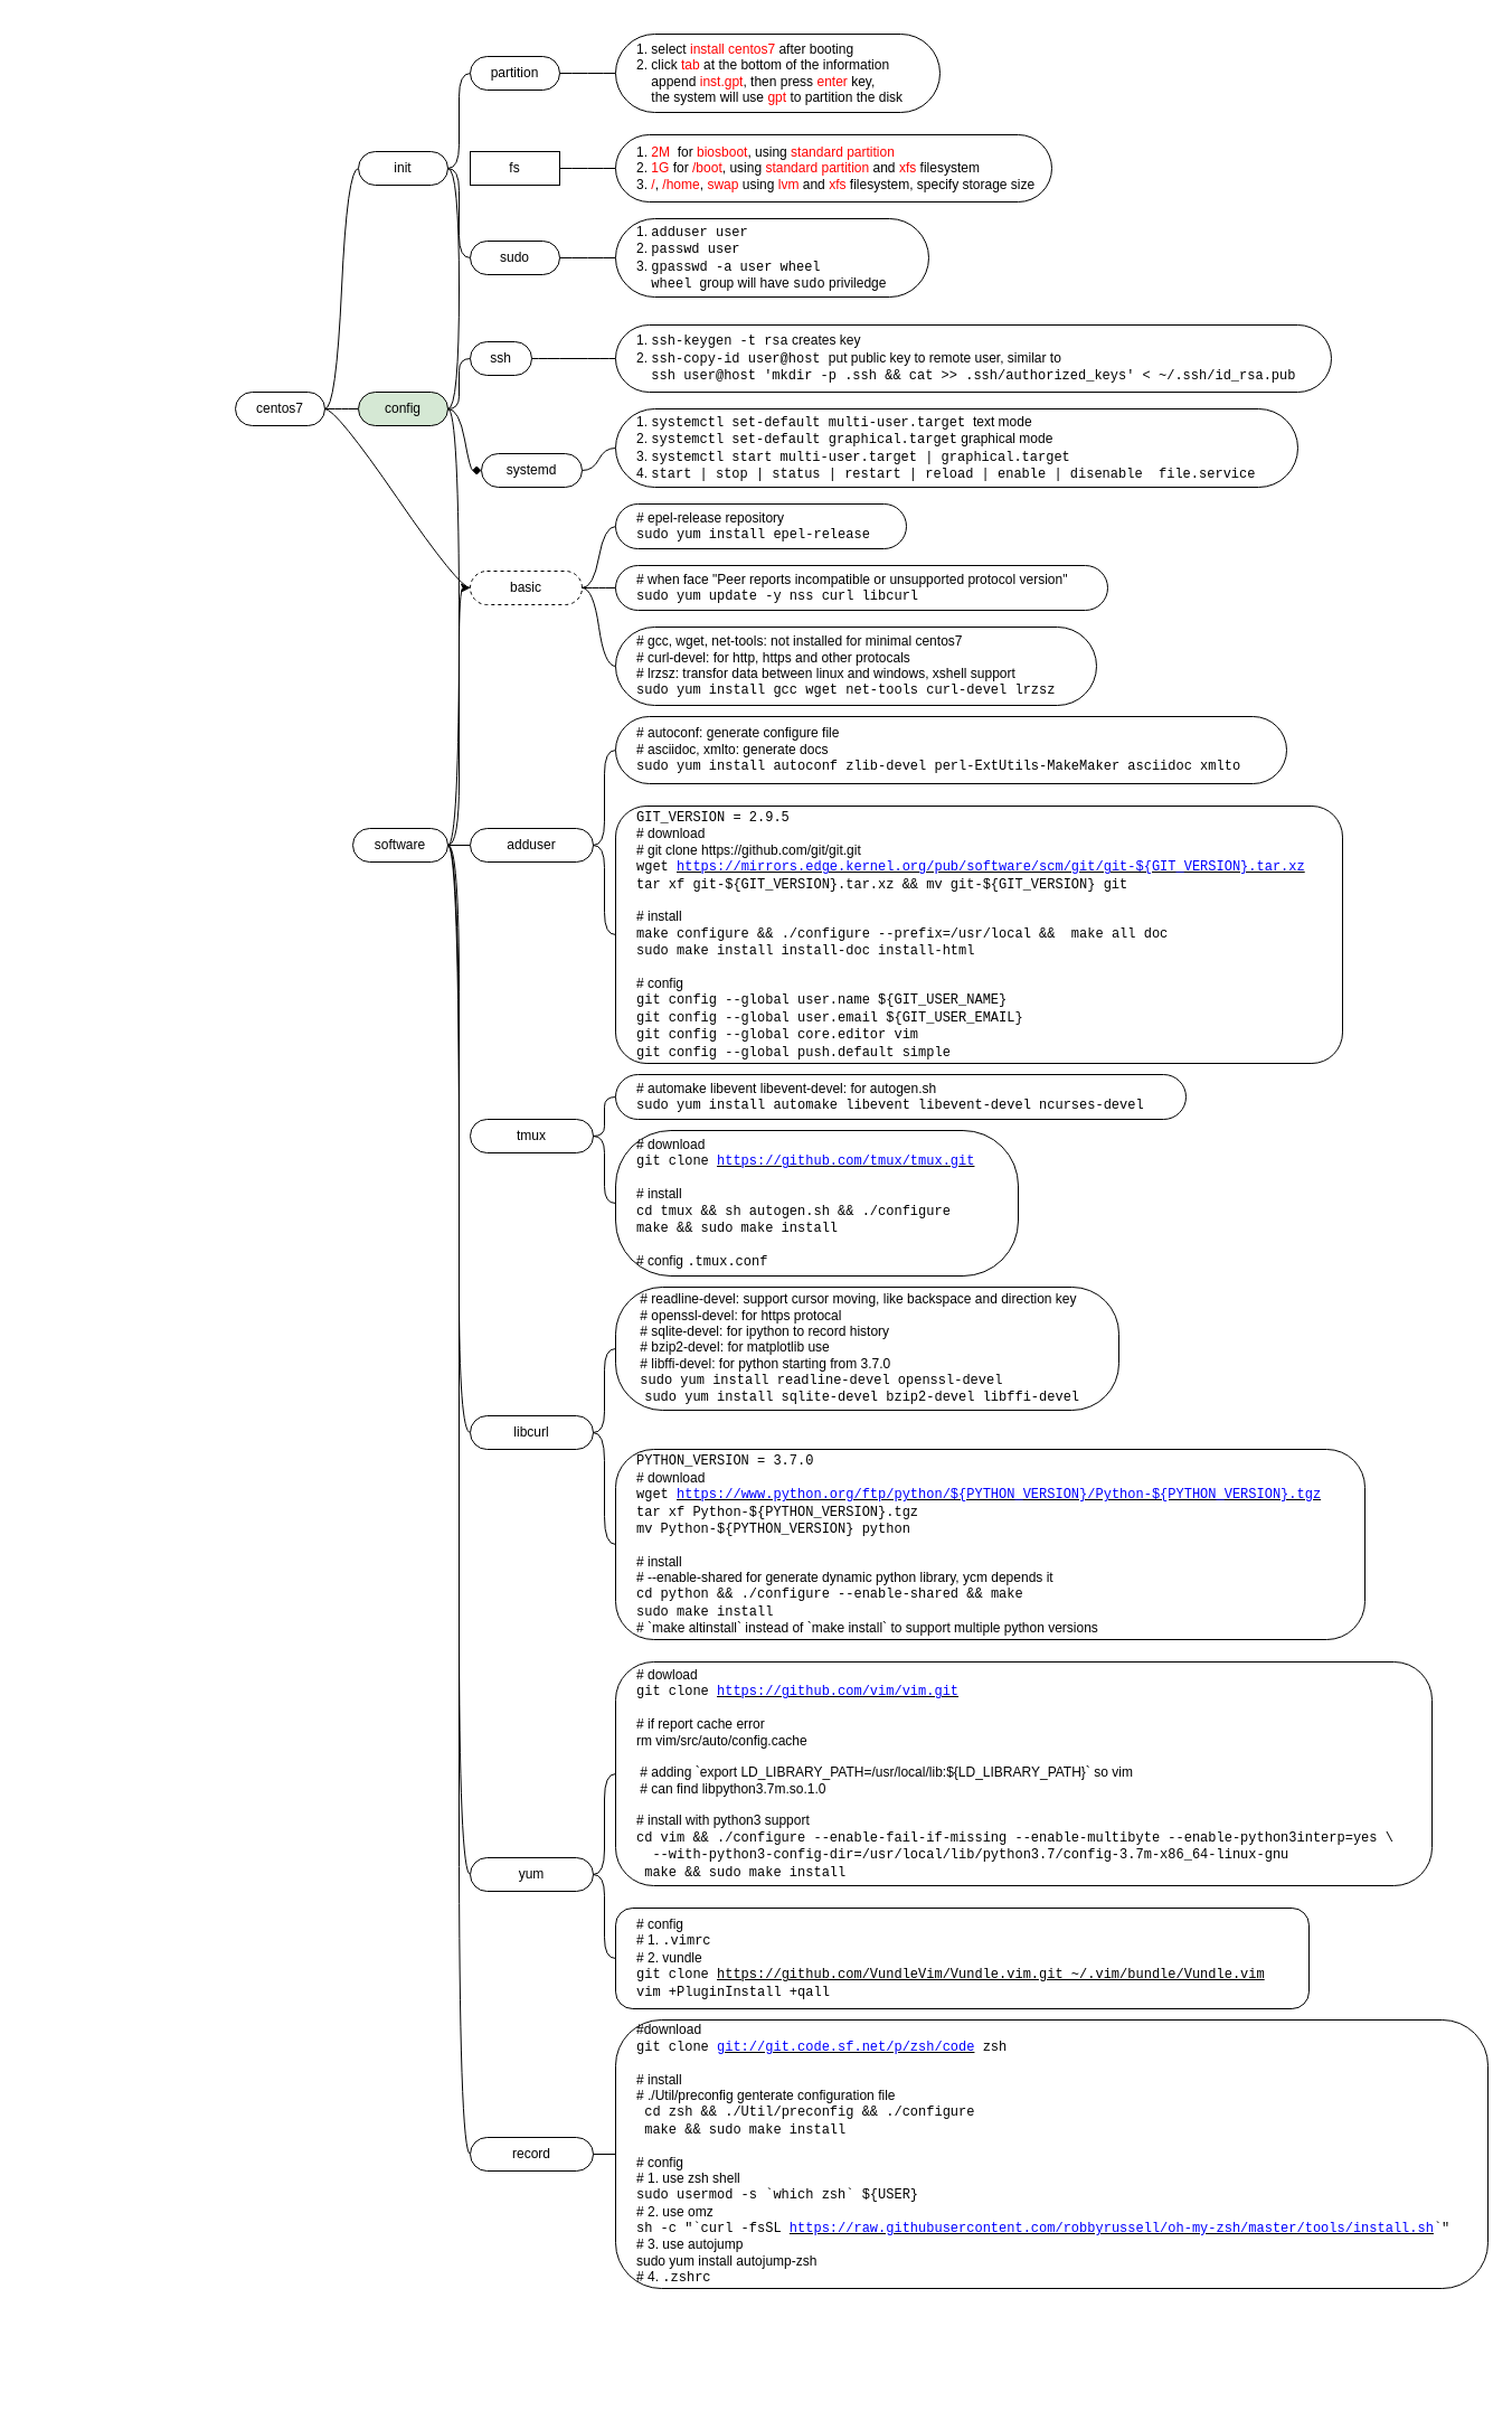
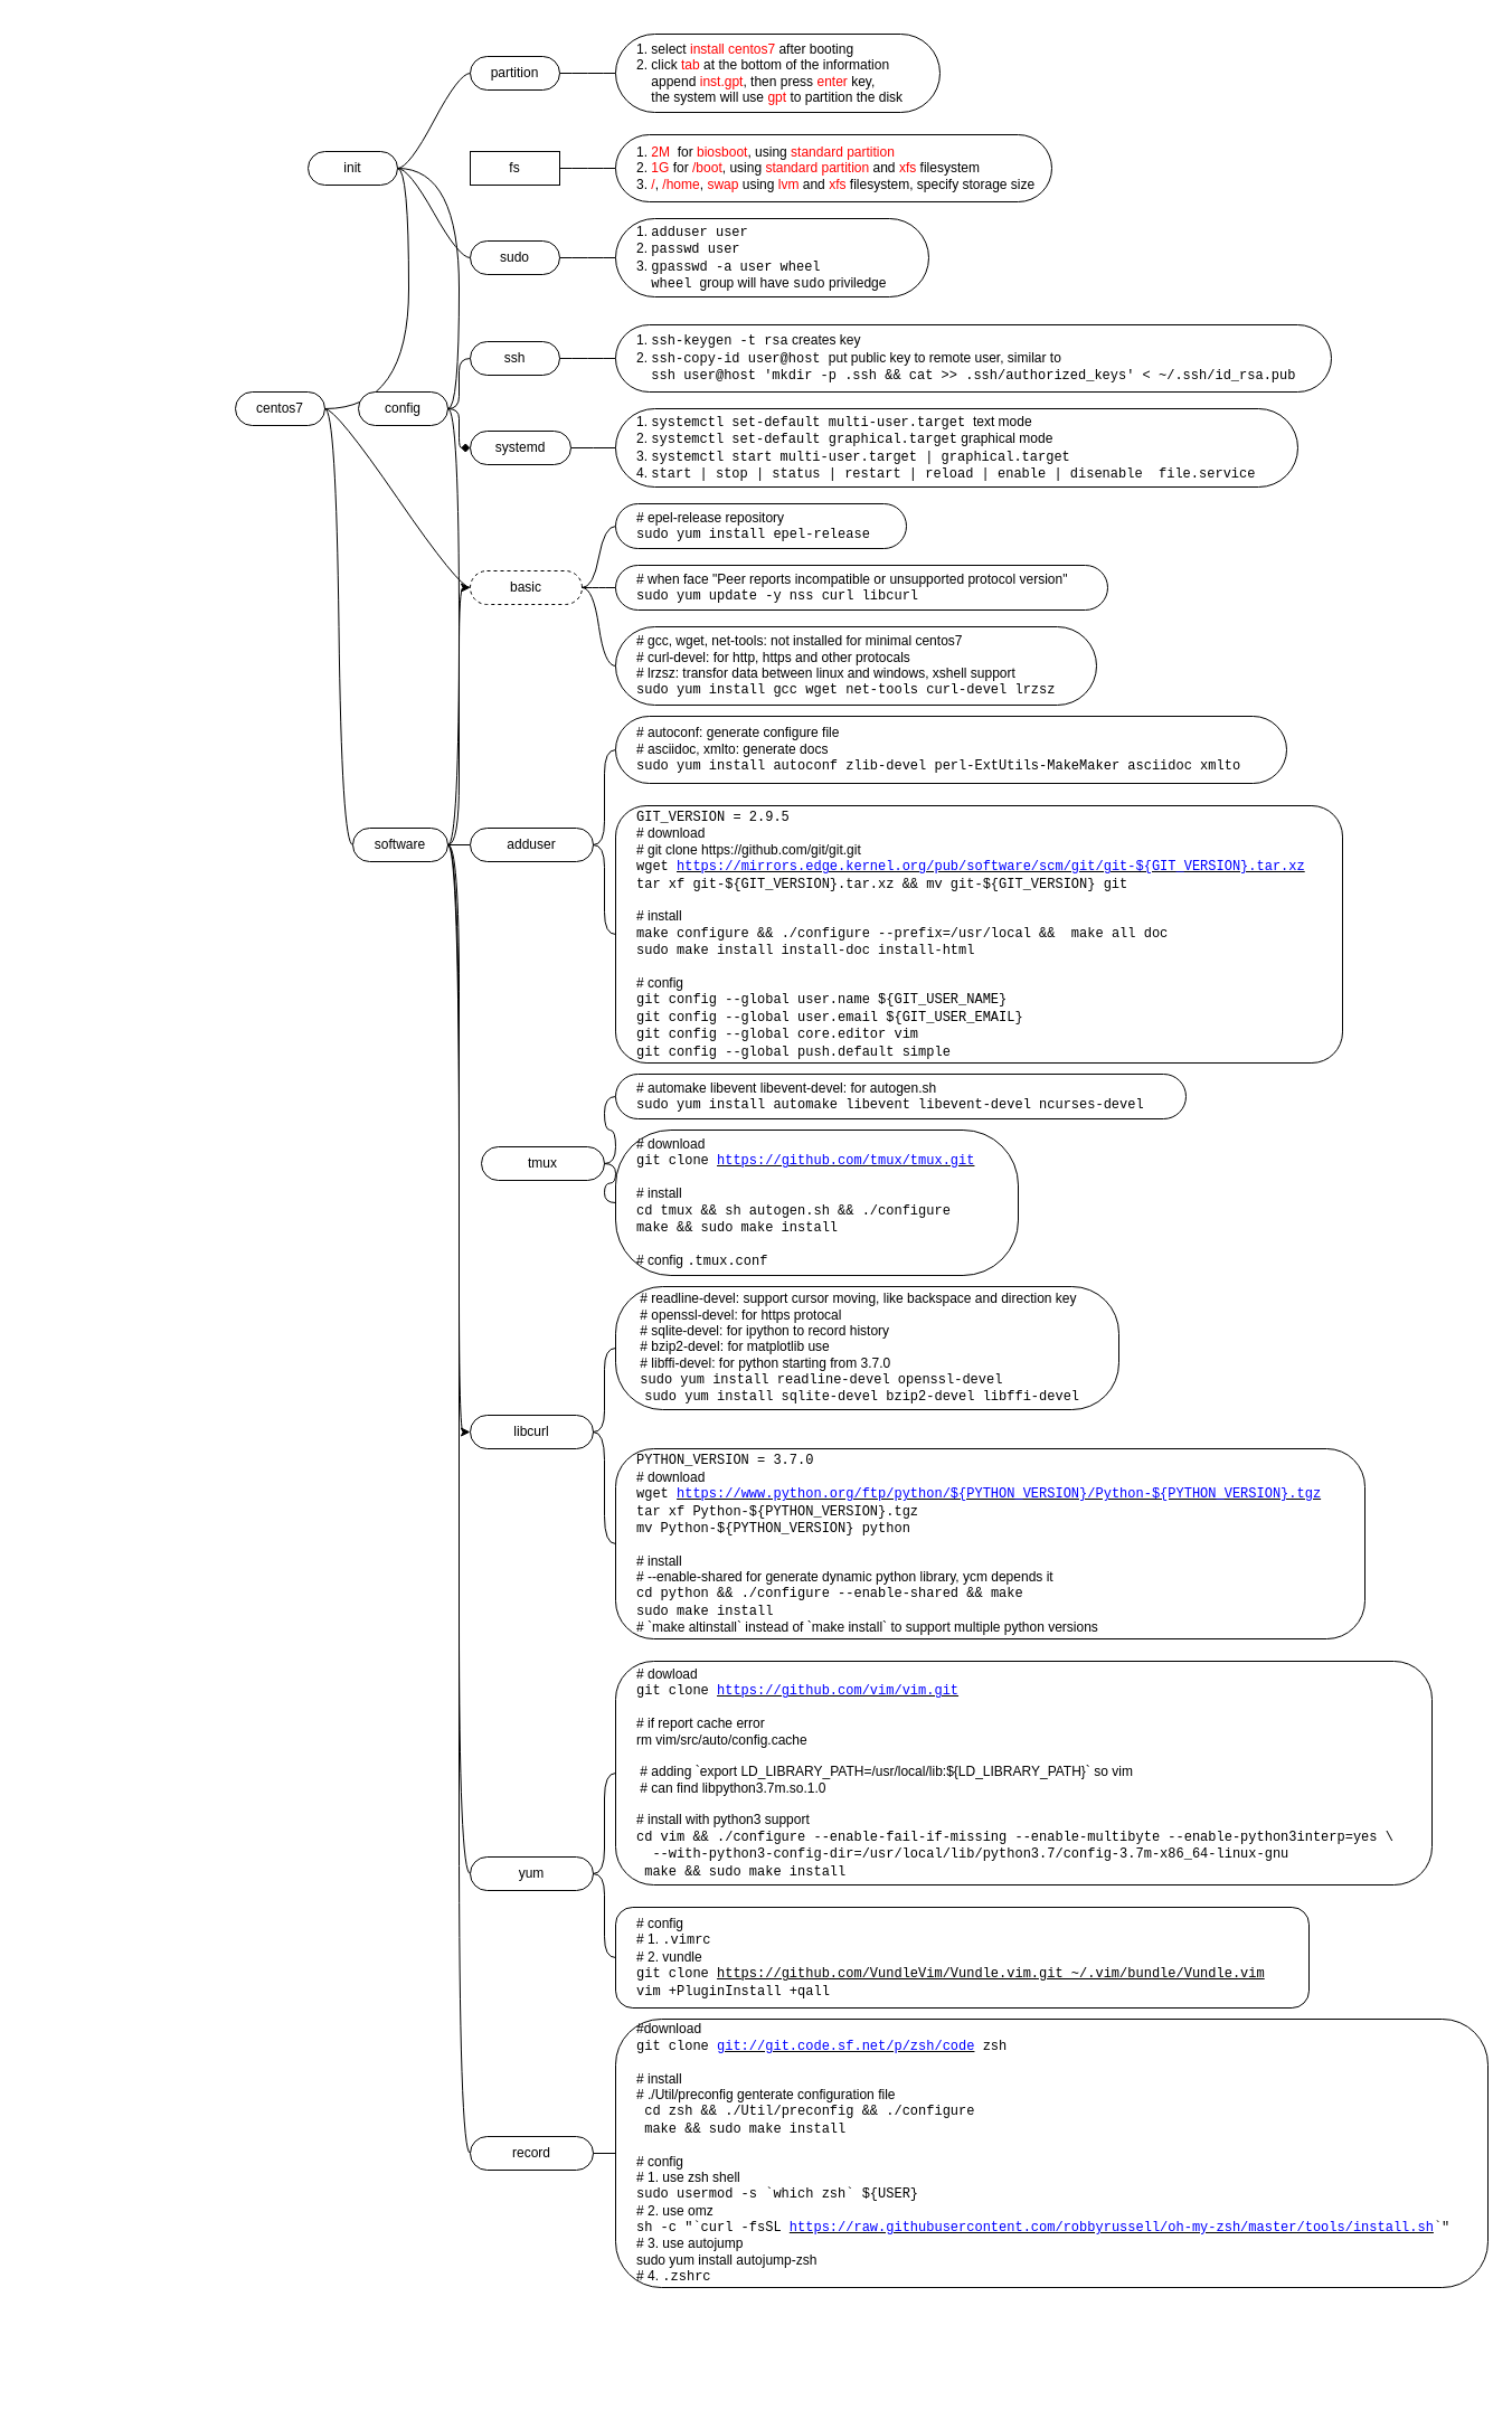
- <mxCell id="5" value="init" style="whiteSpace=wrap;html=1;rounded=1;arcSize=50;align=center;verticalAlign=middle;container=1;recursiveResize=0;strokeWidth=1;autosize=1;spacing=4;treeFolding=1;treeMoving=1;" parent="2" vertex="1"><mxGeometry x="300" y="115" width="80" height="30" as="geometry" /></mxCell>
+ <mxCell id="5" value="init" style="whiteSpace=wrap;html=1;rounded=1;arcSize=50;align=center;verticalAlign=middle;container=1;recursiveResize=0;strokeWidth=1;autosize=1;spacing=4;treeFolding=1;treeMoving=1;" parent="2" vertex="1"><mxGeometry x="255" y="115" width="80" height="30" as="geometry" /></mxCell>
- <mxCell id="23" value="ssh" style="whiteSpace=wrap;html=1;rounded=1;arcSize=50;align=center;verticalAlign=middle;container=1;recursiveResize=0;strokeWidth=1;autosize=1;spacing=4;treeFolding=1;treeMoving=1;" parent="2" vertex="1"><mxGeometry x="400" y="285" width="55" height="30" as="geometry" /></mxCell>
+ <mxCell id="23" value="ssh" style="whiteSpace=wrap;html=1;rounded=1;arcSize=50;align=center;verticalAlign=middle;container=1;recursiveResize=0;strokeWidth=1;autosize=1;spacing=4;treeFolding=1;treeMoving=1;" parent="2" vertex="1"><mxGeometry x="400" y="285" width="80" height="30" as="geometry" /></mxCell>
- <mxCell id="20" value="" style="edgeStyle=entityRelationEdgeStyle;startArrow=none;endArrow=none;segment=10;curved=1;" parent="2" source="3" target="21" edge="1"><mxGeometry relative="1" as="geometry"><mxPoint x="290" y="240" as="sourcePoint" /></mxGeometry></mxCell>
+ <mxCell id="20" value="" style="edgeStyle=entityRelationEdgeStyle;startArrow=none;endArrow=none;segment=10;curved=1;" parent="2" source="3" target="29" edge="1"><mxGeometry relative="1" as="geometry"><mxPoint x="290" y="240" as="sourcePoint" /></mxGeometry></mxCell>
- <mxCell id="21" value="config" style="whiteSpace=wrap;html=1;rounded=1;arcSize=50;align=center;verticalAlign=middle;container=1;recursiveResize=0;strokeWidth=1;autosize=1;spacing=4;treeFolding=1;treeMoving=1;fillColor=#d5e8d4;" parent="2" vertex="1"><mxGeometry x="300" y="330" width="80" height="30" as="geometry" /></mxCell>
+ <mxCell id="21" value="config" style="whiteSpace=wrap;html=1;rounded=1;arcSize=50;align=center;verticalAlign=middle;container=1;recursiveResize=0;strokeWidth=1;autosize=1;spacing=4;treeFolding=1;treeMoving=1;" parent="2" vertex="1"><mxGeometry x="300" y="330" width="80" height="30" as="geometry" /></mxCell>
- <mxCell id="27" value="systemd" style="whiteSpace=wrap;html=1;rounded=1;arcSize=50;align=center;verticalAlign=middle;container=1;recursiveResize=0;strokeWidth=1;autosize=1;spacing=4;treeFolding=1;treeMoving=1;" parent="2" vertex="1"><mxGeometry x="410" y="385" width="90" height="30" as="geometry" /></mxCell>
+ <mxCell id="27" value="systemd" style="whiteSpace=wrap;html=1;rounded=1;arcSize=50;align=center;verticalAlign=middle;container=1;recursiveResize=0;strokeWidth=1;autosize=1;spacing=4;treeFolding=1;treeMoving=1;" parent="2" vertex="1"><mxGeometry x="400" y="365" width="90" height="30" as="geometry" /></mxCell>
- <mxCell id="45" value="tmux" style="whiteSpace=wrap;html=1;rounded=1;arcSize=50;align=center;verticalAlign=middle;container=1;recursiveResize=0;strokeWidth=1;autosize=1;spacing=4;treeFolding=1;treeMoving=1;" parent="2" vertex="1"><mxGeometry x="400" y="980" width="110" height="30" as="geometry" /></mxCell>
+ <mxCell id="45" value="tmux" style="whiteSpace=wrap;html=1;rounded=1;arcSize=50;align=center;verticalAlign=middle;container=1;recursiveResize=0;strokeWidth=1;autosize=1;spacing=4;treeFolding=1;treeMoving=1;" parent="2" vertex="1"><mxGeometry x="410" y="1005" width="110" height="30" as="geometry" /></mxCell>
- <mxCell id="50" value="" style="edgeStyle=entityRelationEdgeStyle;startArrow=none;endArrow=none;segment=10;curved=1;" parent="2" source="29" target="51" edge="1"><mxGeometry relative="1" as="geometry"><mxPoint x="390" y="815" as="sourcePoint" /></mxGeometry></mxCell>
+ <mxCell id="50" value="" style="edgeStyle=entityRelationEdgeStyle;startArrow=none;endArrow=classic;segment=10;curved=1;" parent="2" source="29" target="51" edge="1"><mxGeometry relative="1" as="geometry"><mxPoint x="390" y="815" as="sourcePoint" /></mxGeometry></mxCell>
